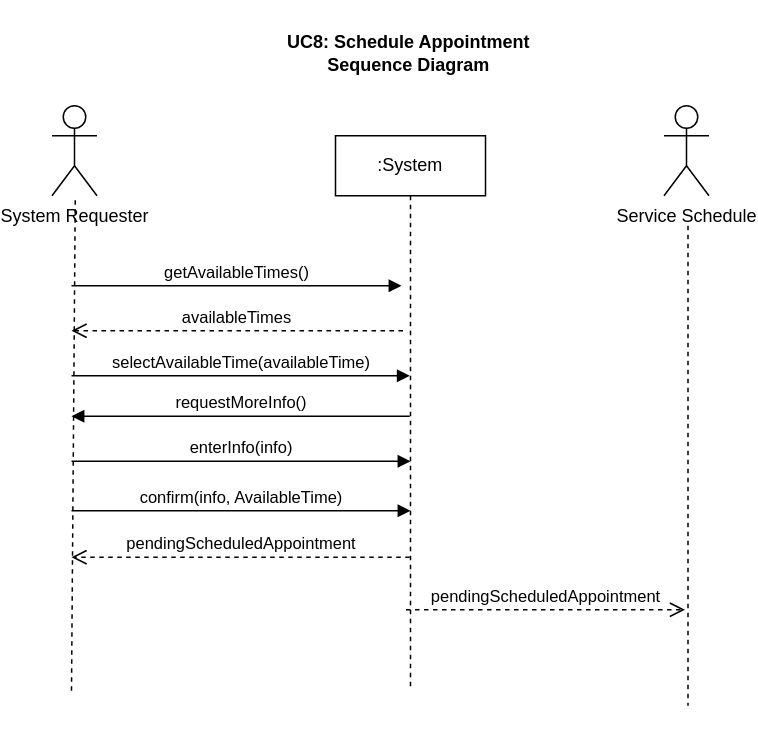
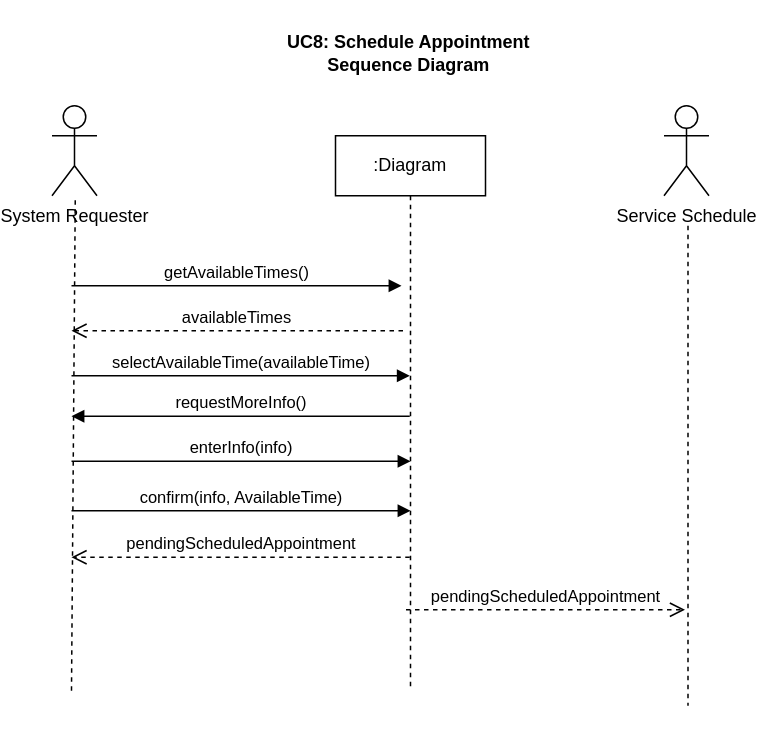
- <mxCell id="2" value=":System" style="shape=umlLifeline;perimeter=lifelinePerimeter;whiteSpace=wrap;html=1;container=0;dropTarget=0;collapsible=0;recursiveResize=0;outlineConnect=0;portConstraint=eastwest;newEdgeStyle={&quot;edgeStyle&quot;:&quot;elbowEdgeStyle&quot;,&quot;elbow&quot;:&quot;vertical&quot;,&quot;curved&quot;:0,&quot;rounded&quot;:0};" vertex="1" parent="1"><mxGeometry x="209" y="90" width="100" height="370" as="geometry" /></mxCell>
+ <mxCell id="2" value=":Diagram" style="shape=umlLifeline;perimeter=lifelinePerimeter;whiteSpace=wrap;html=1;container=0;dropTarget=0;collapsible=0;recursiveResize=0;outlineConnect=0;portConstraint=eastwest;newEdgeStyle={&quot;edgeStyle&quot;:&quot;elbowEdgeStyle&quot;,&quot;elbow&quot;:&quot;vertical&quot;,&quot;curved&quot;:0,&quot;rounded&quot;:0};" vertex="1" parent="1"><mxGeometry x="209" y="90" width="100" height="370" as="geometry" /></mxCell>
